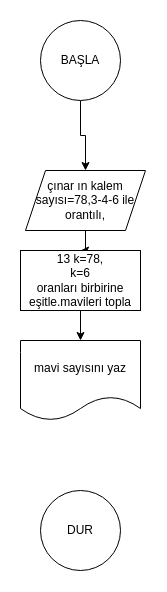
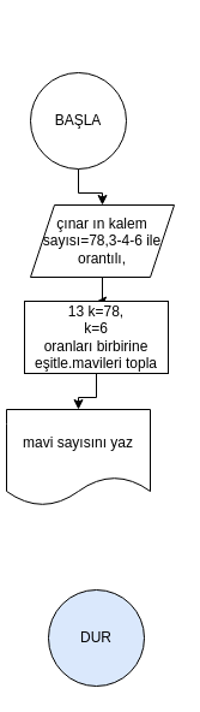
- <mxCell id="4" value="BAŞLA" style="ellipse;whiteSpace=wrap;html=1;aspect=fixed;" vertex="1" parent="1"><mxGeometry x="40" y="20" width="80" height="80" as="geometry" /></mxCell>
+ <mxCell id="4" value="BAŞLA" style="ellipse;whiteSpace=wrap;html=1;aspect=fixed;" vertex="1" parent="1"><mxGeometry x="25" y="60" width="80" height="80" as="geometry" /></mxCell>
- <mxCell id="9" value="mavi sayısını yaz" style="shape=document;whiteSpace=wrap;html=1;boundedLbl=1;" vertex="1" parent="1"><mxGeometry x="20" y="340" width="120" height="80" as="geometry" /></mxCell>
+ <mxCell id="9" value="mavi sayısını yaz" style="shape=document;whiteSpace=wrap;html=1;boundedLbl=1;" vertex="1" parent="1"><mxGeometry x="5" y="340" width="120" height="80" as="geometry" /></mxCell>
- <mxCell id="2" value="DUR" style="ellipse;whiteSpace=wrap;html=1;aspect=fixed;" vertex="1" parent="1"><mxGeometry x="40" y="490" width="80" height="80" as="geometry" /></mxCell>
+ <mxCell id="2" value="DUR" style="ellipse;whiteSpace=wrap;html=1;aspect=fixed;fillColor=#dae8fc;" vertex="1" parent="1"><mxGeometry x="40" y="490" width="80" height="80" as="geometry" /></mxCell>
